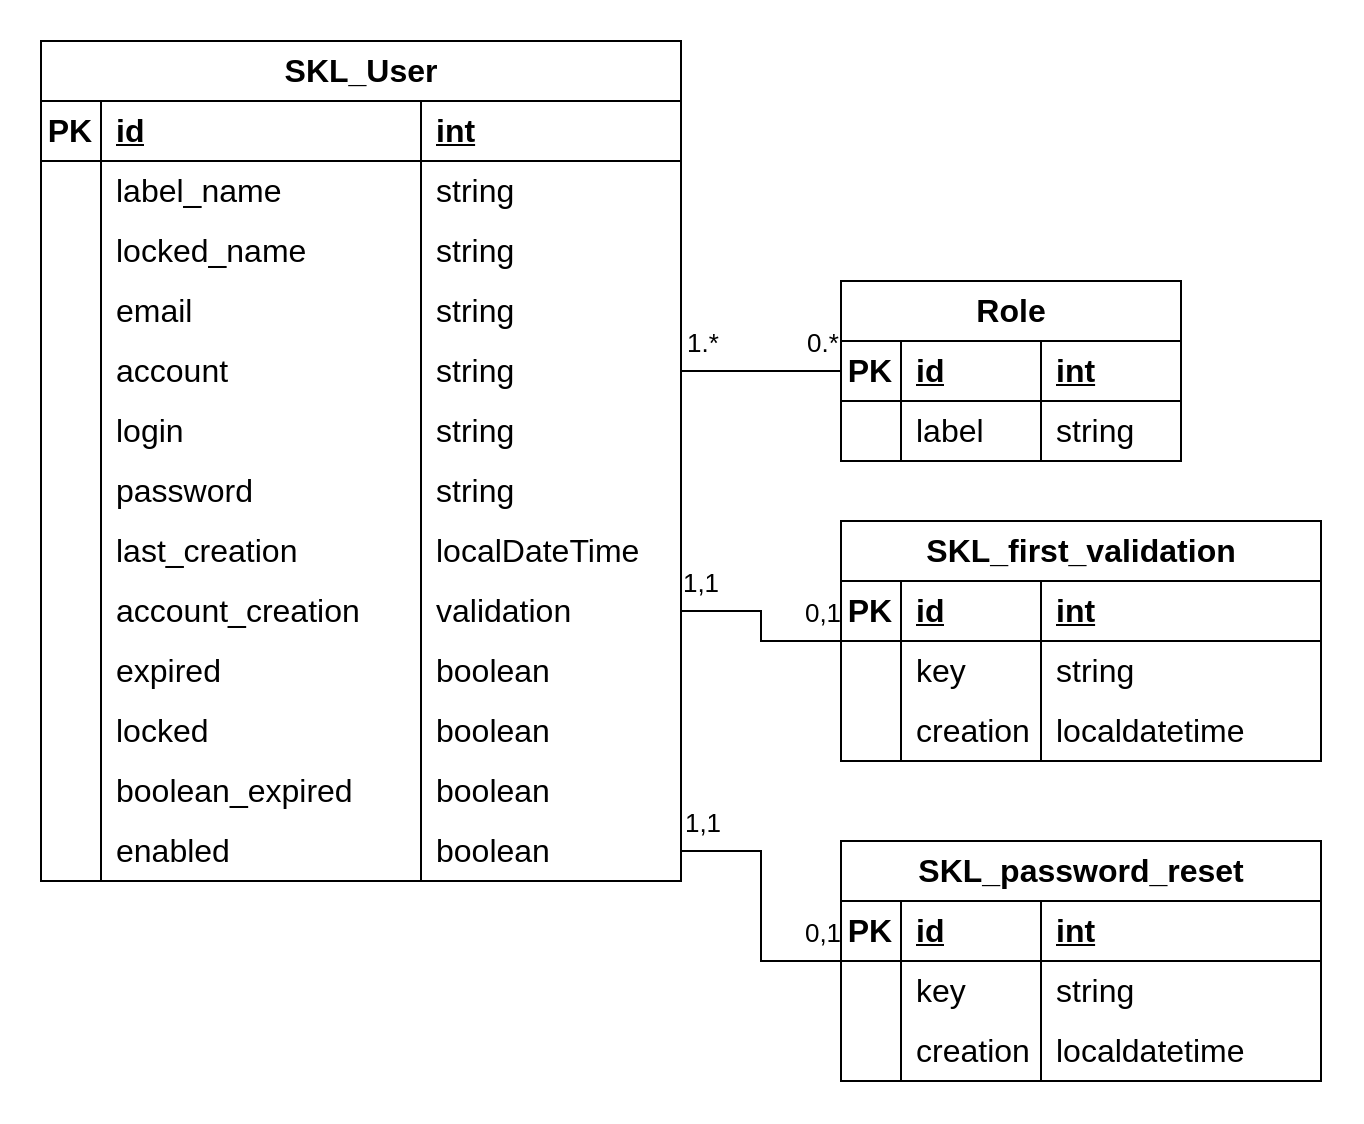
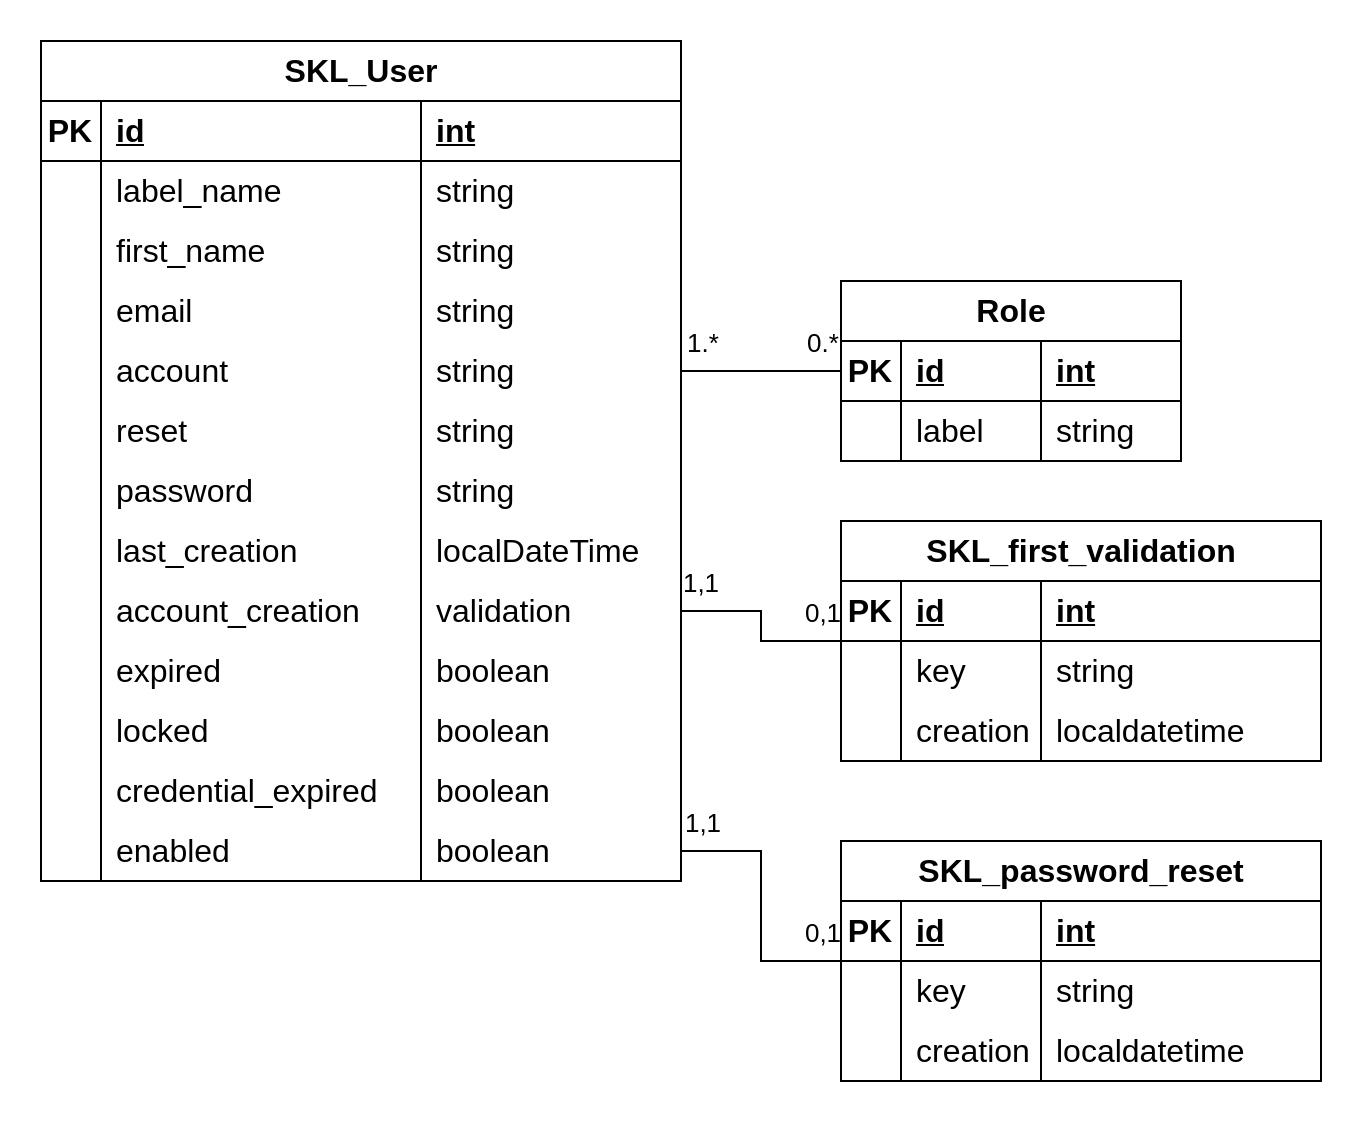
- <mxCell id="13" value="locked_name" style="shape=partialRectangle;connectable=0;fillColor=none;top=0;left=0;bottom=0;right=0;align=left;spacingLeft=6;overflow=hidden;whiteSpace=wrap;html=1;fontSize=16;" parent="11" vertex="1"><mxGeometry x="30" width="160" height="30" as="geometry"><mxRectangle width="160" height="30" as="alternateBounds" /></mxGeometry></mxCell>
+ <mxCell id="13" value="first_name" style="shape=partialRectangle;connectable=0;fillColor=none;top=0;left=0;bottom=0;right=0;align=left;spacingLeft=6;overflow=hidden;whiteSpace=wrap;html=1;fontSize=16;" parent="11" vertex="1"><mxGeometry x="30" width="160" height="30" as="geometry"><mxRectangle width="160" height="30" as="alternateBounds" /></mxGeometry></mxCell>
- <mxCell id="25" value="&lt;div&gt;login&lt;/div&gt;" style="shape=partialRectangle;connectable=0;fillColor=none;top=0;left=0;bottom=0;right=0;align=left;spacingLeft=6;overflow=hidden;whiteSpace=wrap;html=1;fontSize=16;" parent="23" vertex="1"><mxGeometry x="30" width="160" height="30" as="geometry"><mxRectangle width="160" height="30" as="alternateBounds" /></mxGeometry></mxCell>
+ <mxCell id="25" value="&lt;div&gt;reset&lt;/div&gt;" style="shape=partialRectangle;connectable=0;fillColor=none;top=0;left=0;bottom=0;right=0;align=left;spacingLeft=6;overflow=hidden;whiteSpace=wrap;html=1;fontSize=16;" parent="23" vertex="1"><mxGeometry x="30" width="160" height="30" as="geometry"><mxRectangle width="160" height="30" as="alternateBounds" /></mxGeometry></mxCell>
- <mxCell id="49" value="boolean_expired" style="shape=partialRectangle;connectable=0;fillColor=none;top=0;left=0;bottom=0;right=0;align=left;spacingLeft=6;overflow=hidden;whiteSpace=wrap;html=1;fontSize=16;" parent="47" vertex="1"><mxGeometry x="30" width="160" height="30" as="geometry"><mxRectangle width="160" height="30" as="alternateBounds" /></mxGeometry></mxCell>
+ <mxCell id="49" value="credential_expired" style="shape=partialRectangle;connectable=0;fillColor=none;top=0;left=0;bottom=0;right=0;align=left;spacingLeft=6;overflow=hidden;whiteSpace=wrap;html=1;fontSize=16;" parent="47" vertex="1"><mxGeometry x="30" width="160" height="30" as="geometry"><mxRectangle width="160" height="30" as="alternateBounds" /></mxGeometry></mxCell>
